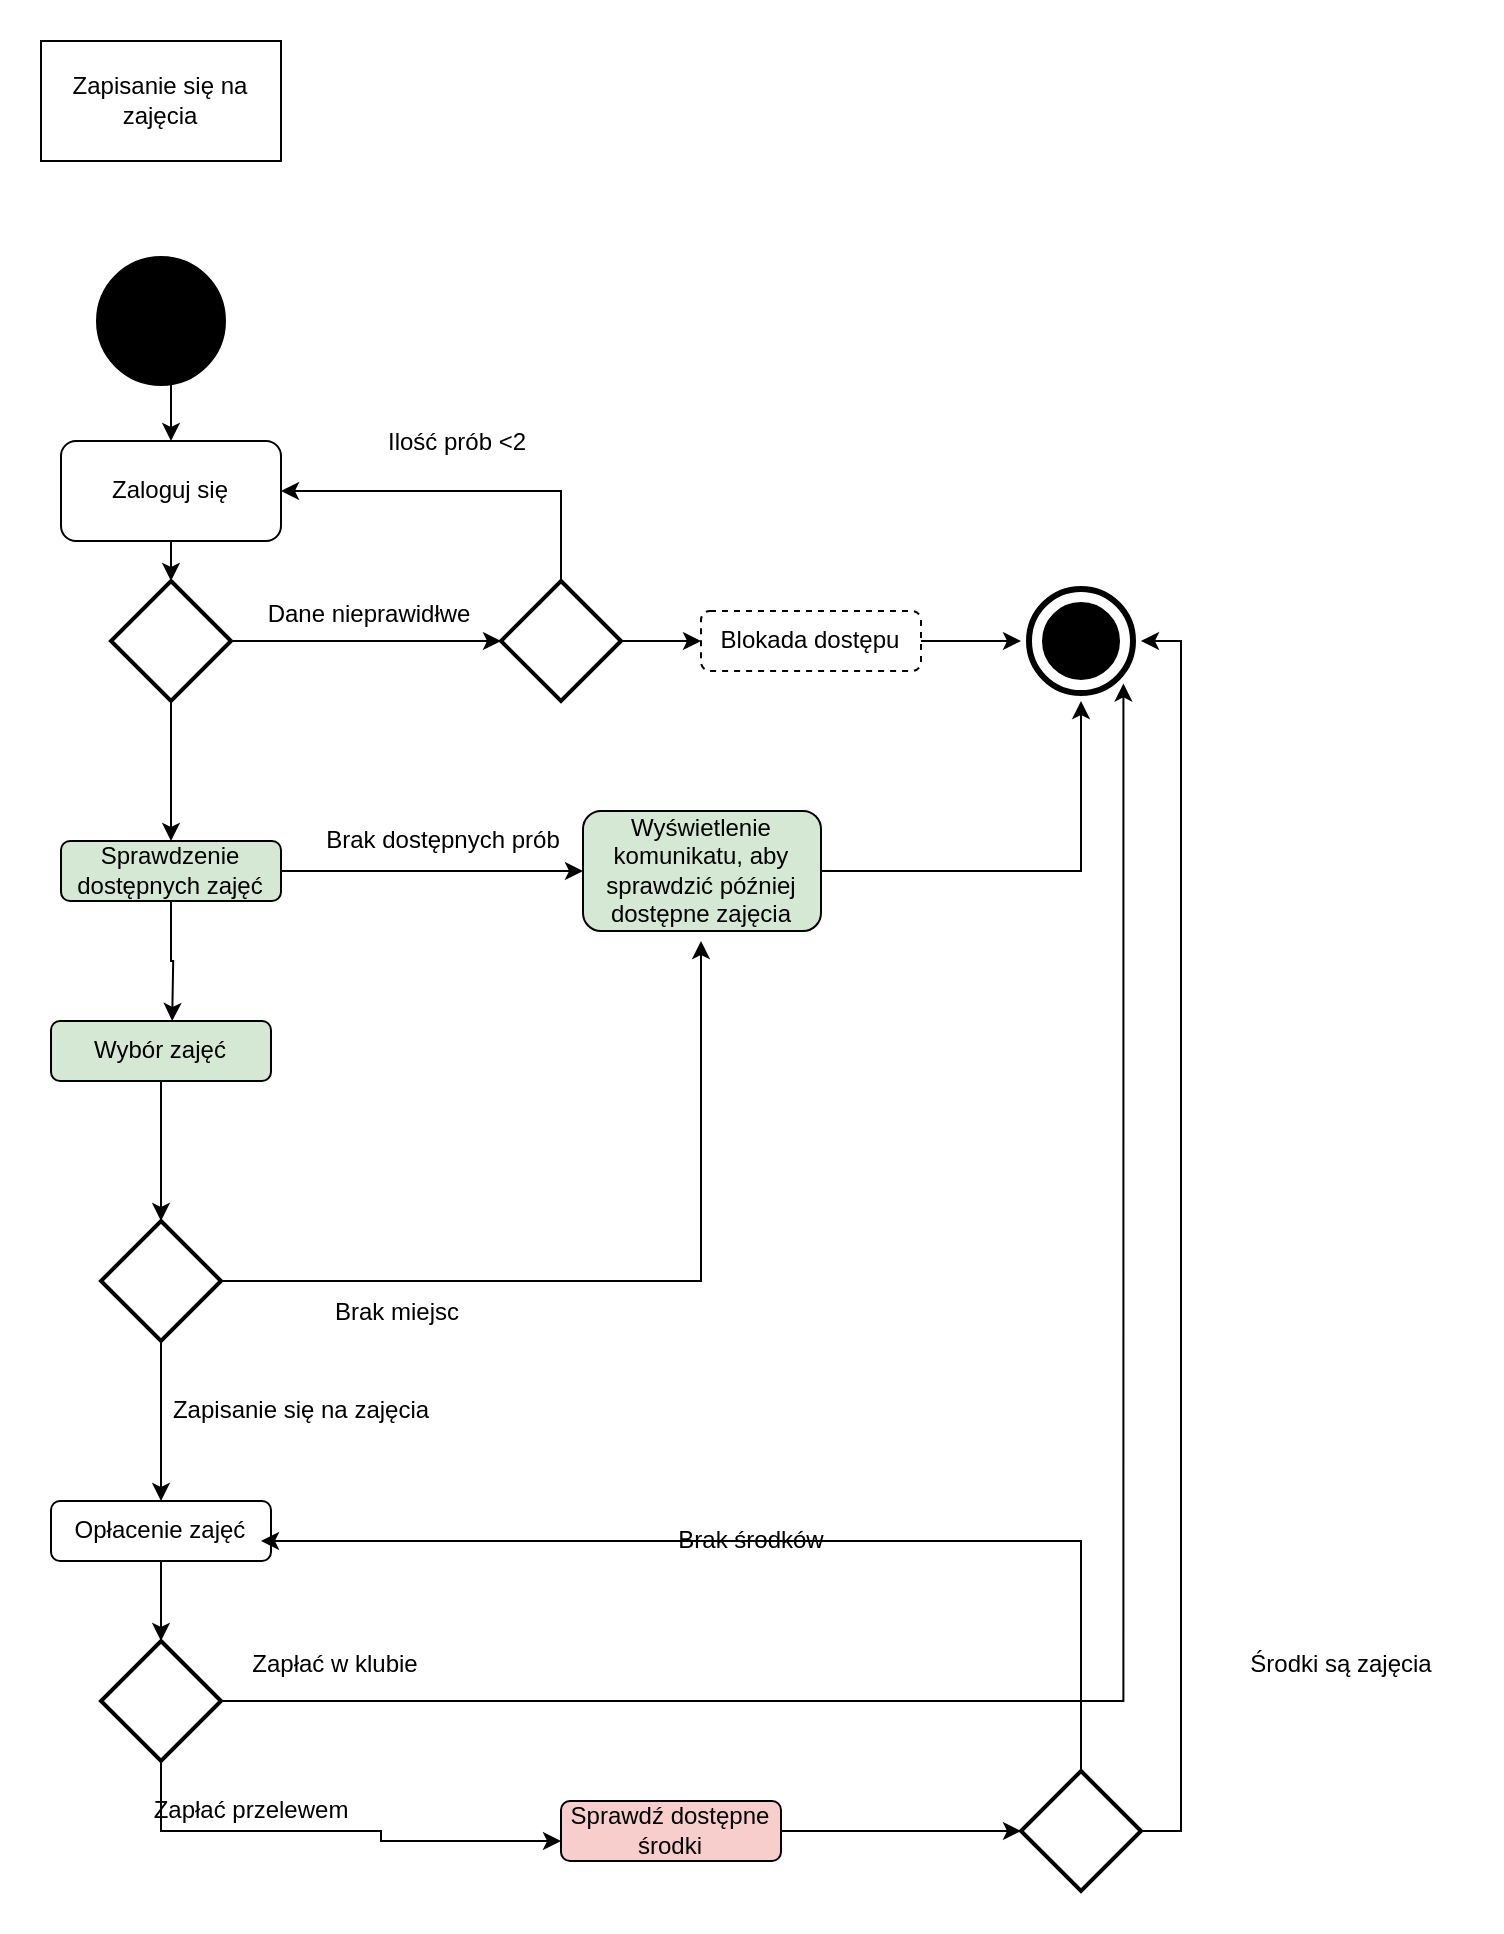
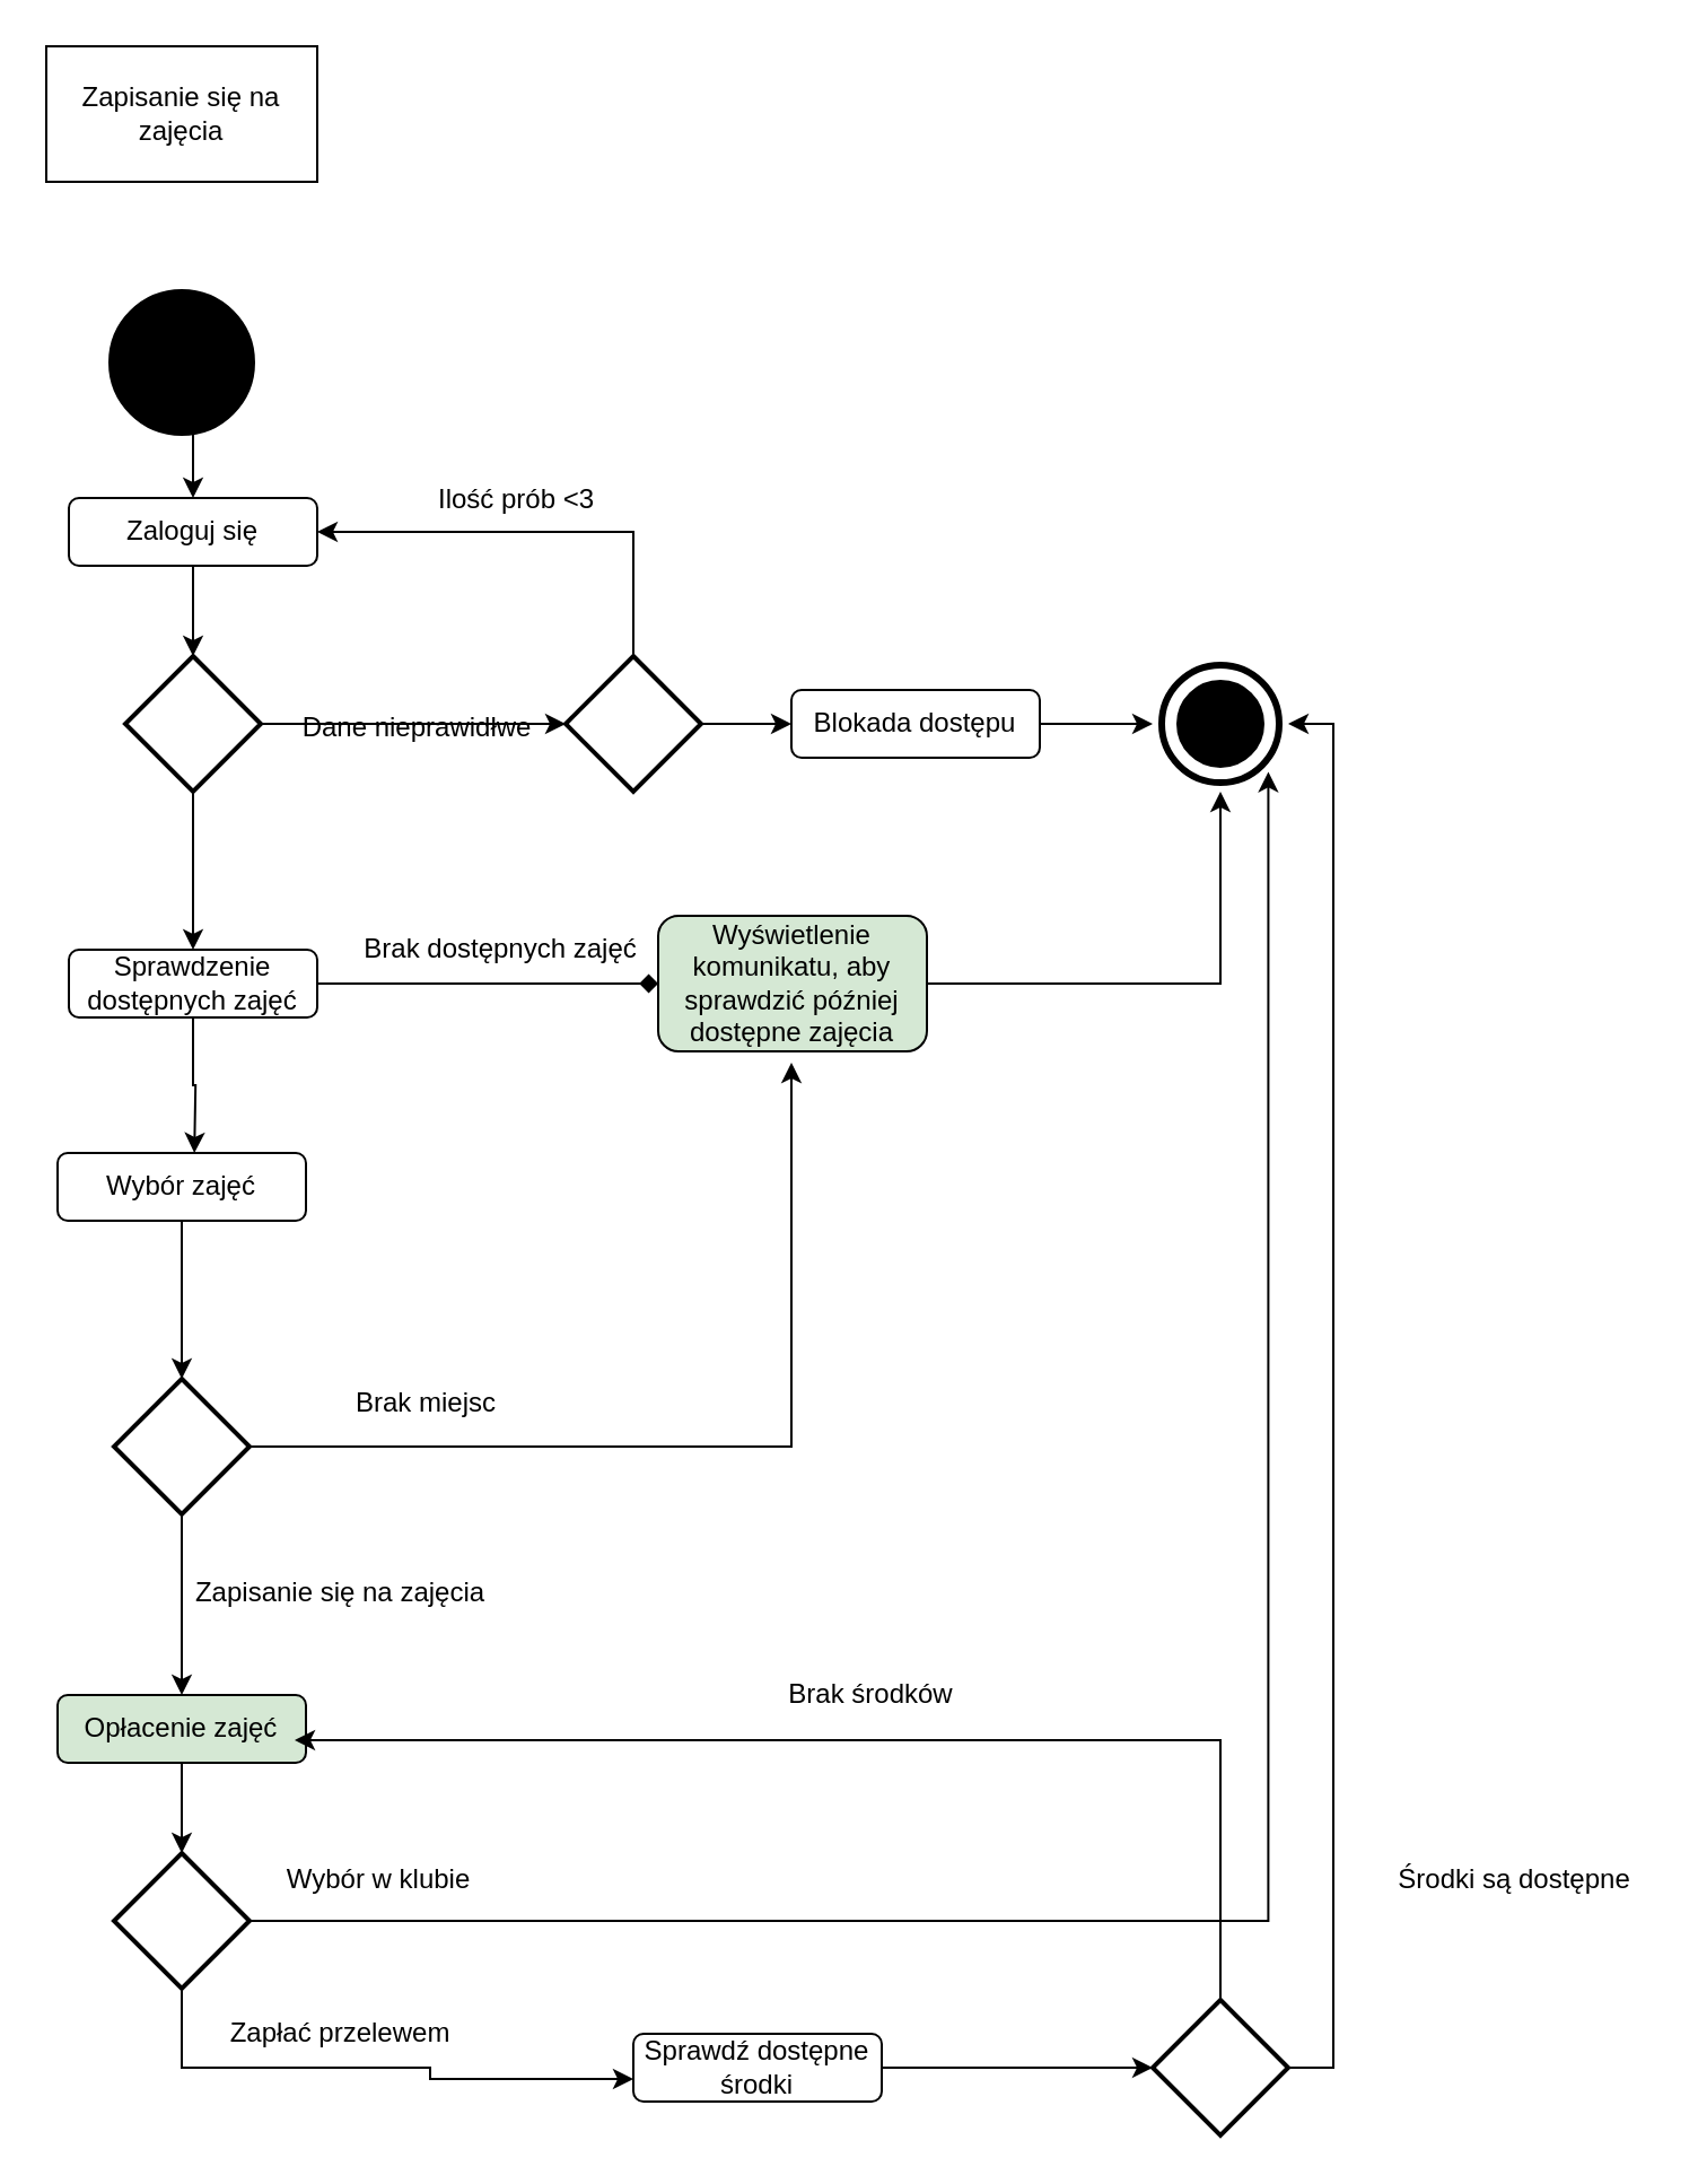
- <mxCell id="15" value="Ilość prób &amp;lt;2" style="text;html=1;align=center;verticalAlign=middle;resizable=0;points=[];autosize=1;" parent="1" vertex="1"><mxGeometry x="188" y="211" width="80" height="20" as="geometry" /></mxCell>
+ <mxCell id="15" value="Ilość prób &amp;lt;3" style="text;html=1;align=center;verticalAlign=middle;resizable=0;points=[];autosize=1;" parent="1" vertex="1"><mxGeometry x="188" y="211" width="80" height="20" as="geometry" /></mxCell>
- <mxCell id="10" value="Zaloguj się" style="rounded=1;whiteSpace=wrap;html=1;strokeColor=#000000;strokeWidth=1;fillColor=#FFFFFF;" parent="1" vertex="1"><mxGeometry x="30" y="220" width="110" height="50" as="geometry" /></mxCell>
+ <mxCell id="10" value="Zaloguj się" style="rounded=1;whiteSpace=wrap;html=1;strokeColor=#000000;strokeWidth=1;fillColor=#FFFFFF;" parent="1" vertex="1"><mxGeometry x="30" y="220" width="110" height="30" as="geometry" /></mxCell>
- <mxCell id="11" value="Dane nieprawidłwe" style="text;html=1;align=center;verticalAlign=middle;resizable=0;points=[];autosize=1;" parent="1" vertex="1"><mxGeometry x="124" y="297" width="120" height="20" as="geometry" /></mxCell>
+ <mxCell id="11" value="Dane nieprawidłwe" style="text;html=1;align=center;verticalAlign=middle;resizable=0;points=[];autosize=1;" parent="1" vertex="1"><mxGeometry x="124" y="312" width="120" height="20" as="geometry" /></mxCell>
- <mxCell id="17" value="Blokada dostępu" style="rounded=1;whiteSpace=wrap;html=1;strokeColor=#000000;strokeWidth=1;fillColor=#FFFFFF;dashed=1;" parent="1" vertex="1"><mxGeometry x="350" y="305" width="110" height="30" as="geometry" /></mxCell>
+ <mxCell id="17" value="Blokada dostępu" style="rounded=1;whiteSpace=wrap;html=1;strokeColor=#000000;strokeWidth=1;fillColor=#FFFFFF;" parent="1" vertex="1"><mxGeometry x="350" y="305" width="110" height="30" as="geometry" /></mxCell>
- <mxCell id="21" value="Brak dostępnych prób" style="text;html=1;align=center;verticalAlign=middle;resizable=0;points=[];autosize=1;" parent="1" vertex="1"><mxGeometry x="151" y="410" width="140" height="20" as="geometry" /></mxCell>
+ <mxCell id="21" value="Brak dostępnych zajęć" style="text;html=1;align=center;verticalAlign=middle;resizable=0;points=[];autosize=1;" parent="1" vertex="1"><mxGeometry x="151" y="410" width="140" height="20" as="geometry" /></mxCell>
- <mxCell id="20" value="Sprawdzenie dostępnych zajęć" style="rounded=1;whiteSpace=wrap;html=1;strokeColor=#000000;strokeWidth=1;fillColor=#d5e8d4;" parent="1" vertex="1"><mxGeometry x="30" y="420" width="110" height="30" as="geometry" /></mxCell>
+ <mxCell id="20" value="Sprawdzenie dostępnych zajęć" style="rounded=1;whiteSpace=wrap;html=1;strokeColor=#000000;strokeWidth=1;fillColor=#FFFFFF;" parent="1" vertex="1"><mxGeometry x="30" y="420" width="110" height="30" as="geometry" /></mxCell>
- <mxCell id="18" style="edgeStyle=orthogonalEdgeStyle;rounded=0;orthogonalLoop=1;jettySize=auto;html=1;exitX=1;exitY=0.5;exitDx=0;exitDy=0;entryX=0;entryY=0.5;entryDx=0;entryDy=0;" parent="1" source="20" target="23" edge="1"><mxGeometry relative="1" as="geometry"><mxPoint x="280" y="435.412" as="targetPoint" /></mxGeometry></mxCell>
+ <mxCell id="18" style="edgeStyle=orthogonalEdgeStyle;rounded=0;orthogonalLoop=1;jettySize=auto;html=1;exitX=1;exitY=0.5;exitDx=0;exitDy=0;entryX=0;entryY=0.5;entryDx=0;entryDy=0;endArrow=diamond;" parent="1" source="20" target="23" edge="1"><mxGeometry relative="1" as="geometry"><mxPoint x="280" y="435.412" as="targetPoint" /></mxGeometry></mxCell>
- <mxCell id="25" value="Wybór zajęć" style="rounded=1;whiteSpace=wrap;html=1;strokeColor=#000000;strokeWidth=1;fillColor=#d5e8d4;" parent="1" vertex="1"><mxGeometry x="25" y="510" width="110" height="30" as="geometry" /></mxCell>
+ <mxCell id="25" value="Wybór zajęć" style="rounded=1;whiteSpace=wrap;html=1;strokeColor=#000000;strokeWidth=1;fillColor=#FFFFFF;" parent="1" vertex="1"><mxGeometry x="25" y="510" width="110" height="30" as="geometry" /></mxCell>
- <mxCell id="29" value="Brak miejsc" style="text;html=1;align=center;verticalAlign=middle;resizable=0;points=[];autosize=1;" parent="1" vertex="1"><mxGeometry x="158" y="646" width="80" height="20" as="geometry" /></mxCell>
+ <mxCell id="29" value="Brak miejsc" style="text;html=1;align=center;verticalAlign=middle;resizable=0;points=[];autosize=1;" parent="1" vertex="1"><mxGeometry x="148" y="611" width="80" height="20" as="geometry" /></mxCell>
- <mxCell id="32" value="Opłacenie zajęć" style="rounded=1;whiteSpace=wrap;html=1;strokeColor=#000000;strokeWidth=1;fillColor=#FFFFFF;" parent="1" vertex="1"><mxGeometry x="25" y="750" width="110" height="30" as="geometry" /></mxCell>
+ <mxCell id="32" value="Opłacenie zajęć" style="rounded=1;whiteSpace=wrap;html=1;strokeColor=#000000;strokeWidth=1;fillColor=#d5e8d4;" parent="1" vertex="1"><mxGeometry x="25" y="750" width="110" height="30" as="geometry" /></mxCell>
- <mxCell id="43" value="Brak środków" style="text;html=1;align=center;verticalAlign=middle;resizable=0;points=[];autosize=1;" parent="1" vertex="1"><mxGeometry x="330" y="760" width="90" height="20" as="geometry" /></mxCell>
+ <mxCell id="43" value="Brak środków" style="text;html=1;align=center;verticalAlign=middle;resizable=0;points=[];autosize=1;" parent="1" vertex="1"><mxGeometry x="340" y="740" width="90" height="20" as="geometry" /></mxCell>
- <mxCell id="36" value="Zapłać w klubie" style="text;html=1;align=center;verticalAlign=middle;resizable=0;points=[];autosize=1;" parent="1" vertex="1"><mxGeometry x="117" y="822" width="100" height="20" as="geometry" /></mxCell>
+ <mxCell id="36" value="Wybór w klubie" style="text;html=1;align=center;verticalAlign=middle;resizable=0;points=[];autosize=1;" parent="1" vertex="1"><mxGeometry x="117" y="822" width="100" height="20" as="geometry" /></mxCell>
- <mxCell id="44" value="Środki są zajęcia" style="text;html=1;align=center;verticalAlign=middle;resizable=0;points=[];autosize=1;" parent="1" vertex="1"><mxGeometry x="610" y="822" width="120" height="20" as="geometry" /></mxCell>
+ <mxCell id="44" value="Środki są dostępne" style="text;html=1;align=center;verticalAlign=middle;resizable=0;points=[];autosize=1;" parent="1" vertex="1"><mxGeometry x="610" y="822" width="120" height="20" as="geometry" /></mxCell>
- <mxCell id="37" value="Zapłać przelewem" style="text;html=1;align=center;verticalAlign=middle;resizable=0;points=[];autosize=1;" parent="1" vertex="1"><mxGeometry x="70" y="895" width="110" height="20" as="geometry" /></mxCell>
+ <mxCell id="37" value="Zapłać przelewem" style="text;html=1;align=center;verticalAlign=middle;resizable=0;points=[];autosize=1;" parent="1" vertex="1"><mxGeometry x="95" y="890" width="110" height="20" as="geometry" /></mxCell>
- <mxCell id="39" value="Sprawdź dostępne środki" style="rounded=1;whiteSpace=wrap;html=1;strokeColor=#000000;strokeWidth=1;fillColor=#f8cecc;" parent="1" vertex="1"><mxGeometry x="280" y="900" width="110" height="30" as="geometry" /></mxCell>
+ <mxCell id="39" value="Sprawdź dostępne środki" style="rounded=1;whiteSpace=wrap;html=1;strokeColor=#000000;strokeWidth=1;fillColor=#FFFFFF;" parent="1" vertex="1"><mxGeometry x="280" y="900" width="110" height="30" as="geometry" /></mxCell>
